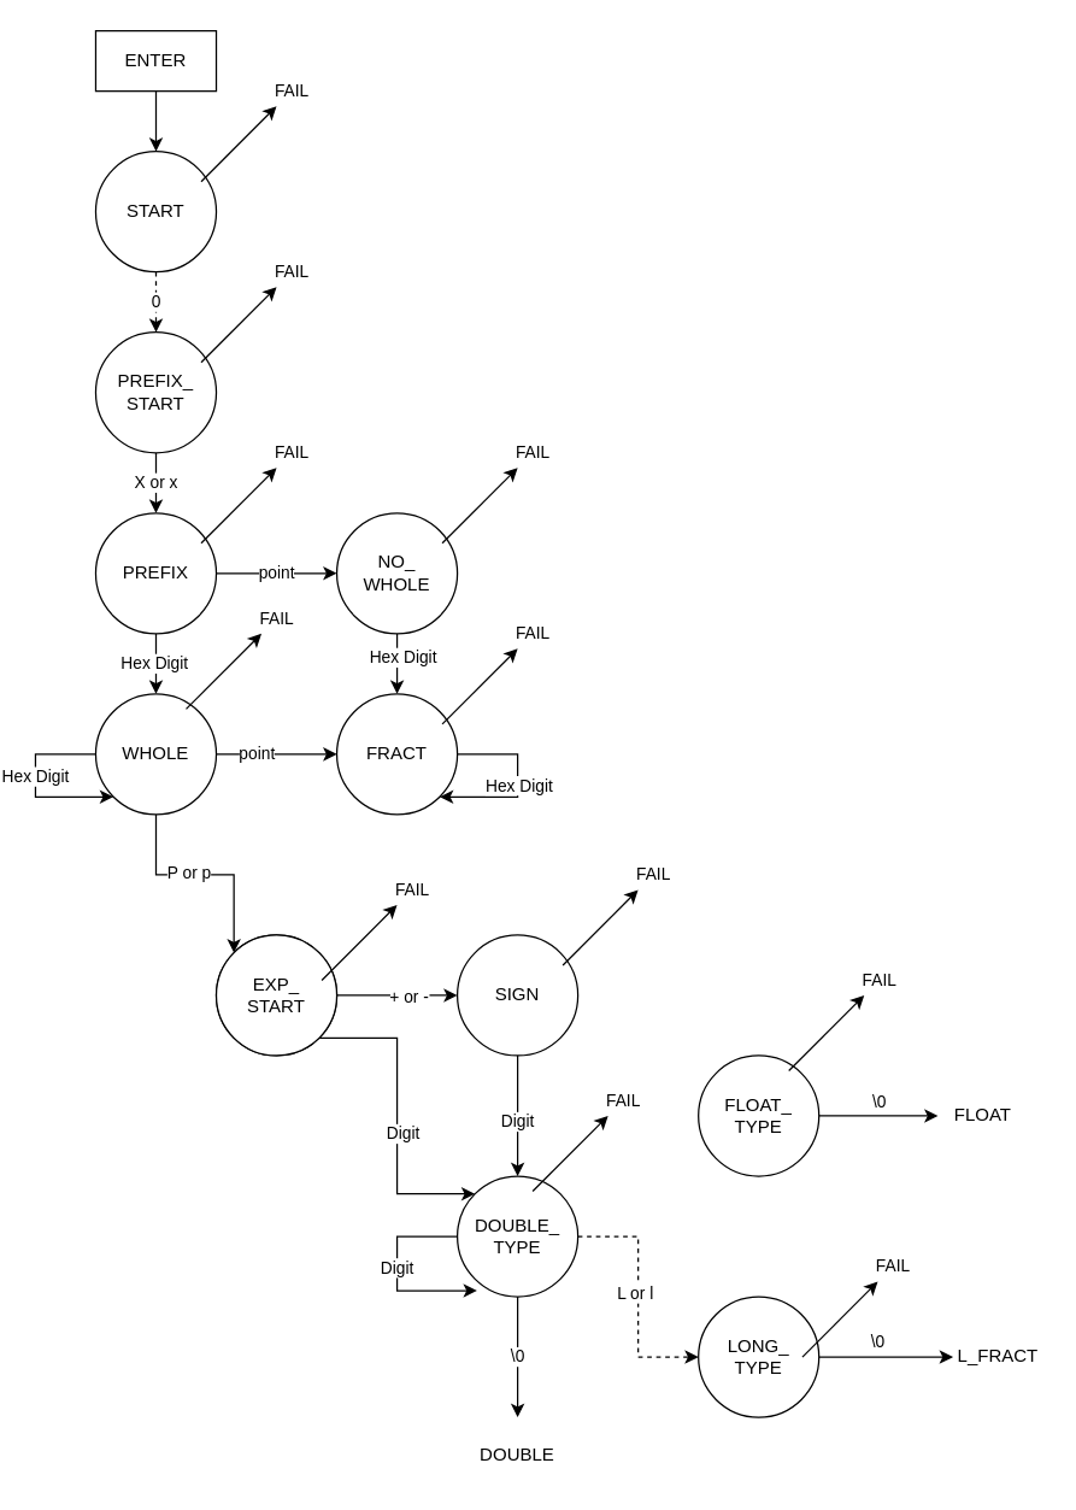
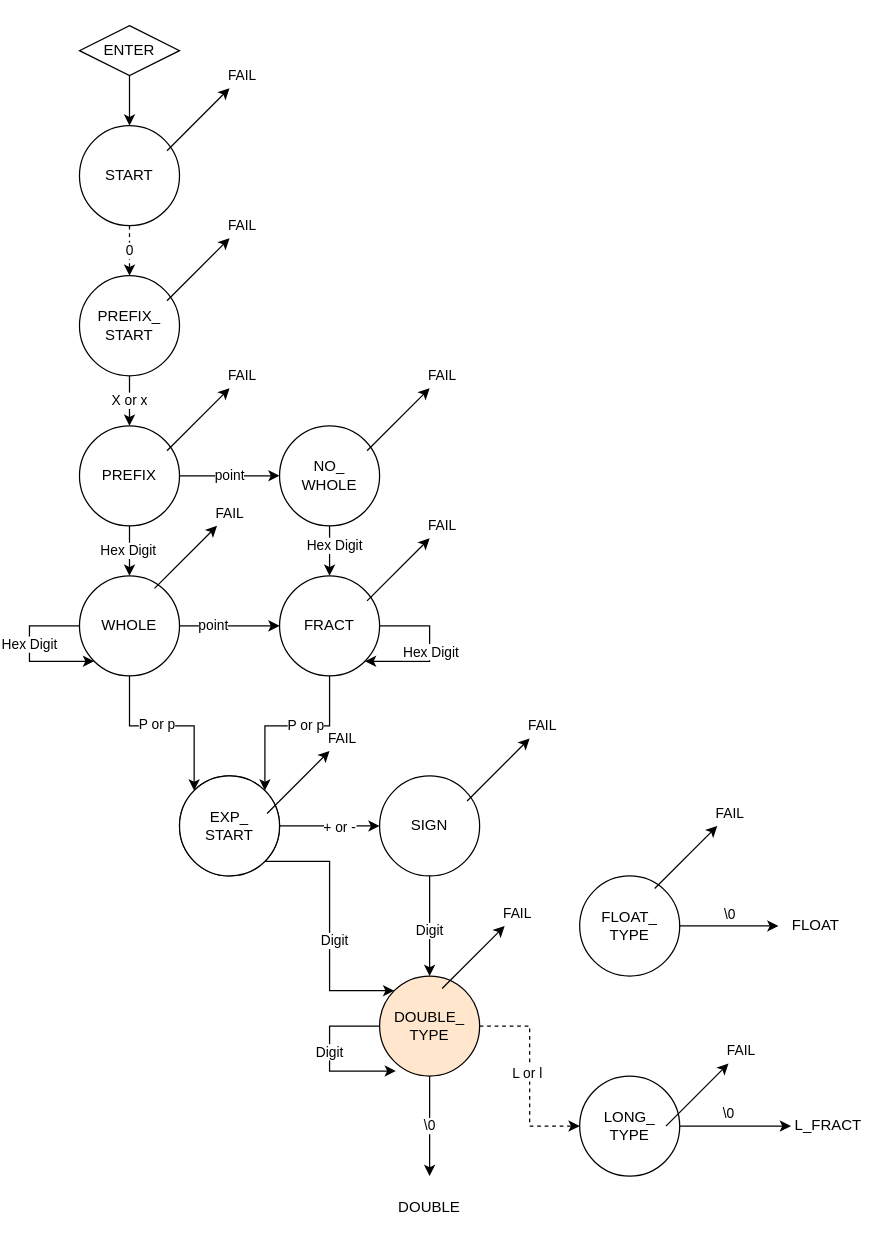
- <mxCell id="2" value="ENTER" style="rounded=0;whiteSpace=wrap;html=1;" vertex="1" parent="1"><mxGeometry x="60" y="20" width="80" height="40" as="geometry" /></mxCell>
+ <mxCell id="2" value="ENTER" style="rhombus;whiteSpace=wrap;html=1;" vertex="1" parent="1"><mxGeometry x="60" y="20" width="80" height="40" as="geometry" /></mxCell>
+ <mxCell id="20" value="" style="edgeStyle=orthogonalEdgeStyle;rounded=0;orthogonalLoop=1;jettySize=auto;html=1;entryX=1;entryY=0;entryDx=0;entryDy=0;" edge="1" parent="1" source="22" target="28"><mxGeometry relative="1" as="geometry"><Array as="points"><mxPoint x="260" y="580" /><mxPoint x="208" y="580" /></Array></mxGeometry></mxCell>
+ <mxCell id="21" value="P or p" style="edgeLabel;html=1;align=center;verticalAlign=middle;resizable=0;points=[];" vertex="1" connectable="0" parent="20"><mxGeometry x="-0.233" y="-1" relative="1" as="geometry"><mxPoint x="-5" as="offset" /></mxGeometry></mxCell>
- <mxCell id="45" value="DOUBLE_&lt;br&gt;TYPE" style="ellipse;whiteSpace=wrap;html=1;aspect=fixed;" vertex="1" parent="1"><mxGeometry x="300" y="780" width="80" height="80" as="geometry" /></mxCell>
+ <mxCell id="45" value="DOUBLE_&lt;br&gt;TYPE" style="ellipse;whiteSpace=wrap;html=1;aspect=fixed;fillColor=#ffe6cc;" vertex="1" parent="1"><mxGeometry x="300" y="780" width="80" height="80" as="geometry" /></mxCell>
